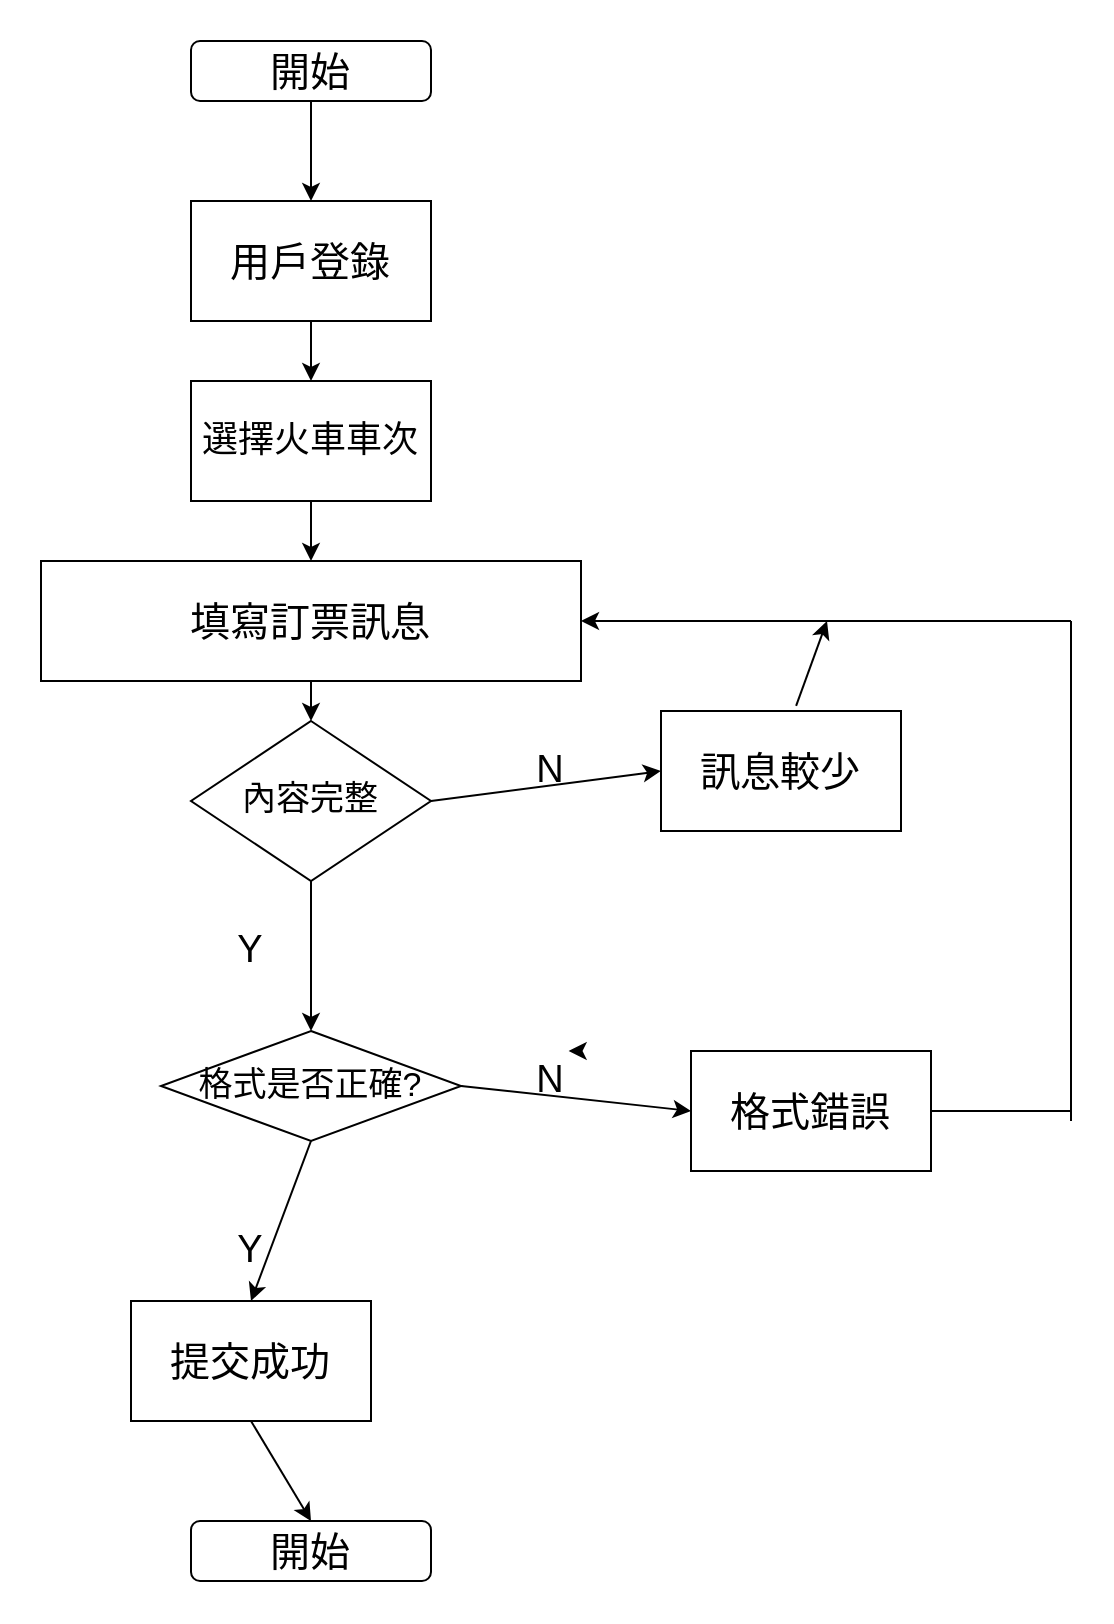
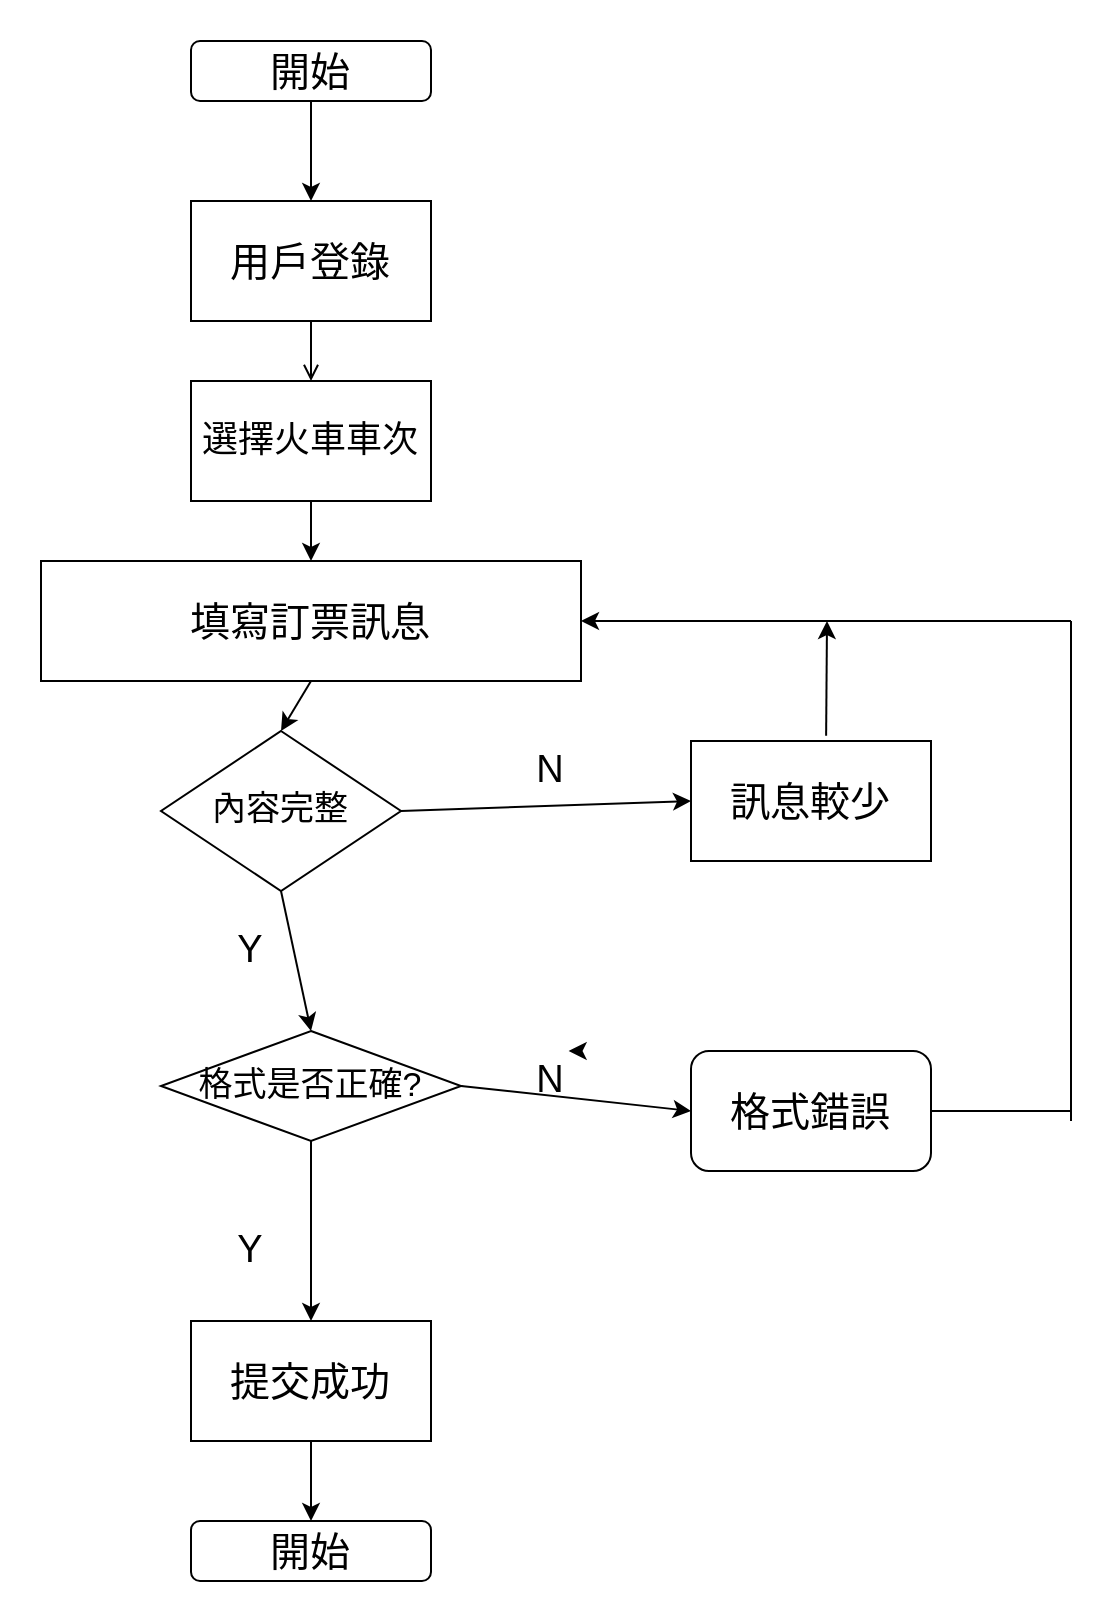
- <mxCell id="13" value="" style="endArrow=classic;html=1;rounded=0;exitX=0.5;exitY=1;exitDx=0;exitDy=0;entryX=0.5;entryY=0;entryDx=0;entryDy=0;" edge="1" parent="1" source="3" target="4"><mxGeometry width="50" height="50" relative="1" as="geometry"><mxPoint x="155" y="270" as="sourcePoint" /><mxPoint x="205" y="220" as="targetPoint" /></mxGeometry></mxCell>
+ <mxCell id="13" value="" style="endArrow=open;html=1;rounded=0;exitX=0.5;exitY=1;exitDx=0;exitDy=0;entryX=0.5;entryY=0;entryDx=0;entryDy=0;" edge="1" parent="1" source="3" target="4"><mxGeometry width="50" height="50" relative="1" as="geometry"><mxPoint x="155" y="270" as="sourcePoint" /><mxPoint x="205" y="220" as="targetPoint" /></mxGeometry></mxCell>
- <mxCell id="7" value="&lt;font style=&quot;font-size: 20px;&quot;&gt;訊息較少&lt;/font&gt;" style="rounded=0;whiteSpace=wrap;html=1;" vertex="1" parent="1"><mxGeometry x="330" y="355" width="120" height="60" as="geometry" /></mxCell>
+ <mxCell id="7" value="&lt;font style=&quot;font-size: 20px;&quot;&gt;訊息較少&lt;/font&gt;" style="rounded=0;whiteSpace=wrap;html=1;" vertex="1" parent="1"><mxGeometry x="345" y="370" width="120" height="60" as="geometry" /></mxCell>
- <mxCell id="6" value="&lt;font style=&quot;font-size: 17px;&quot;&gt;內容完整&lt;/font&gt;" style="rhombus;whiteSpace=wrap;html=1;" vertex="1" parent="1"><mxGeometry x="95" y="360" width="120" height="80" as="geometry" /></mxCell>
+ <mxCell id="6" value="&lt;font style=&quot;font-size: 17px;&quot;&gt;內容完整&lt;/font&gt;" style="rhombus;whiteSpace=wrap;html=1;" vertex="1" parent="1"><mxGeometry x="80" y="365" width="120" height="80" as="geometry" /></mxCell>
- <mxCell id="9" value="&lt;font style=&quot;font-size: 20px;&quot;&gt;格式錯誤&lt;/font&gt;" style="rounded=0;whiteSpace=wrap;html=1;" vertex="1" parent="1"><mxGeometry x="345" y="525" width="120" height="60" as="geometry" /></mxCell>
+ <mxCell id="9" value="&lt;font style=&quot;font-size: 20px;&quot;&gt;格式錯誤&lt;/font&gt;" style="whiteSpace=wrap;html=1;rounded=1;" vertex="1" parent="1"><mxGeometry x="345" y="525" width="120" height="60" as="geometry" /></mxCell>
- <mxCell id="10" value="&lt;font style=&quot;font-size: 20px;&quot;&gt;提交成功&lt;/font&gt;" style="rounded=0;whiteSpace=wrap;html=1;" vertex="1" parent="1"><mxGeometry x="65" y="650" width="120" height="60" as="geometry" /></mxCell>
+ <mxCell id="10" value="&lt;font style=&quot;font-size: 20px;&quot;&gt;提交成功&lt;/font&gt;" style="rounded=0;whiteSpace=wrap;html=1;" vertex="1" parent="1"><mxGeometry x="95" y="660" width="120" height="60" as="geometry" /></mxCell>
